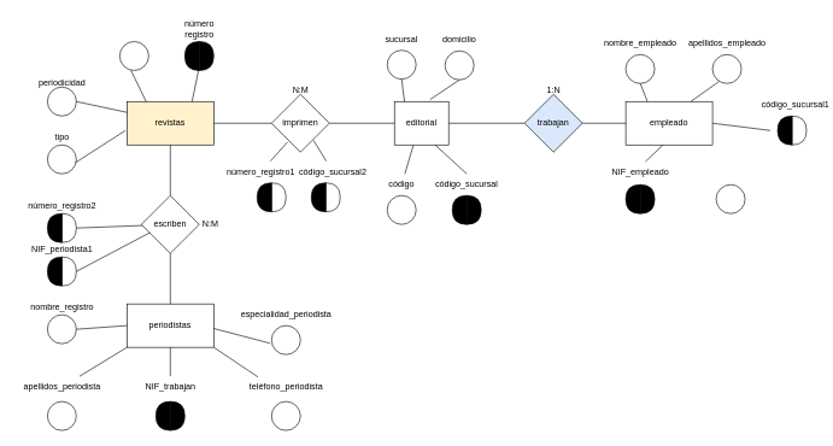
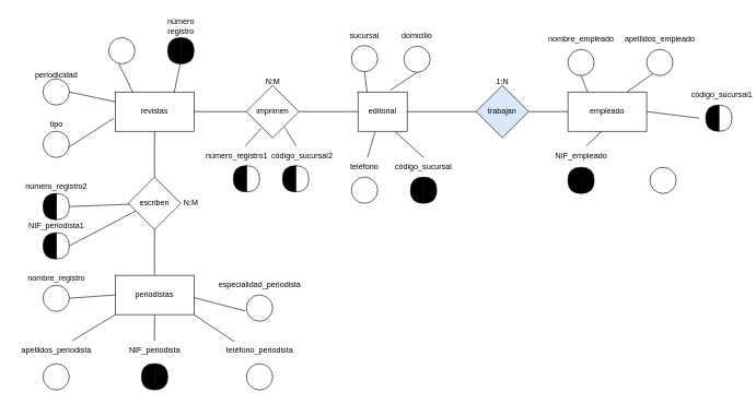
- <mxCell id="4" value="revistas" style="rounded=0;whiteSpace=wrap;html=1;fillColor=#fff2cc;" vertex="1" parent="1"><mxGeometry x="175" y="140" width="120" height="60" as="geometry" /></mxCell>
+ <mxCell id="4" value="revistas" style="rounded=0;whiteSpace=wrap;html=1;" vertex="1" parent="1"><mxGeometry x="175" y="140" width="120" height="60" as="geometry" /></mxCell>
- <mxCell id="20" value="código" style="text;html=1;strokeColor=none;fillColor=none;align=center;verticalAlign=middle;whiteSpace=wrap;rounded=0;" vertex="1" parent="1"><mxGeometry x="525" y="240" width="60" height="30" as="geometry" /></mxCell>
+ <mxCell id="20" value="teléfono" style="text;html=1;strokeColor=none;fillColor=none;align=center;verticalAlign=middle;whiteSpace=wrap;rounded=0;" vertex="1" parent="1"><mxGeometry x="525" y="240" width="60" height="30" as="geometry" /></mxCell>
- <mxCell id="30" value="NIF_trabajan" style="text;html=1;align=center;verticalAlign=middle;resizable=0;points=[];autosize=1;strokeColor=none;fillColor=none;" vertex="1" parent="1"><mxGeometry x="185" y="520" width="100" height="30" as="geometry" /></mxCell>
+ <mxCell id="30" value="NIF_periodista" style="text;html=1;align=center;verticalAlign=middle;resizable=0;points=[];autosize=1;strokeColor=none;fillColor=none;" vertex="1" parent="1"><mxGeometry x="185" y="520" width="100" height="30" as="geometry" /></mxCell>
